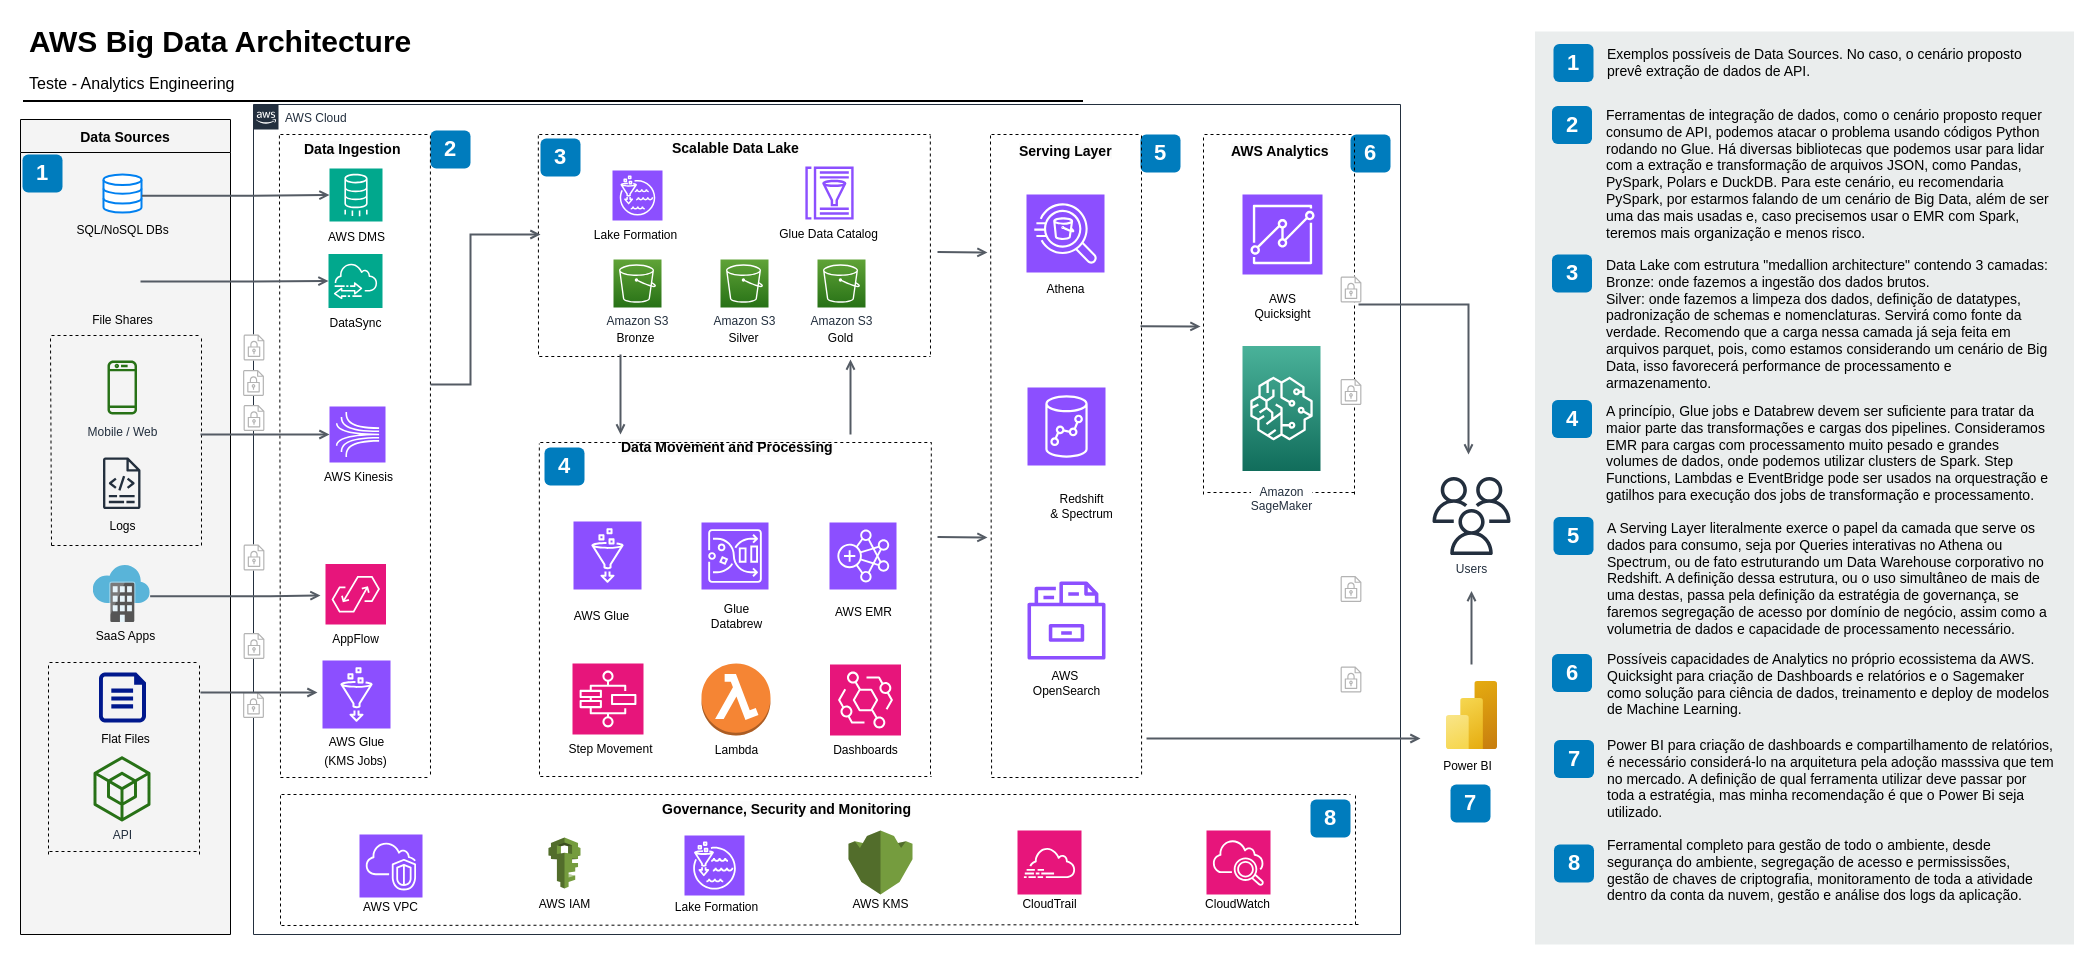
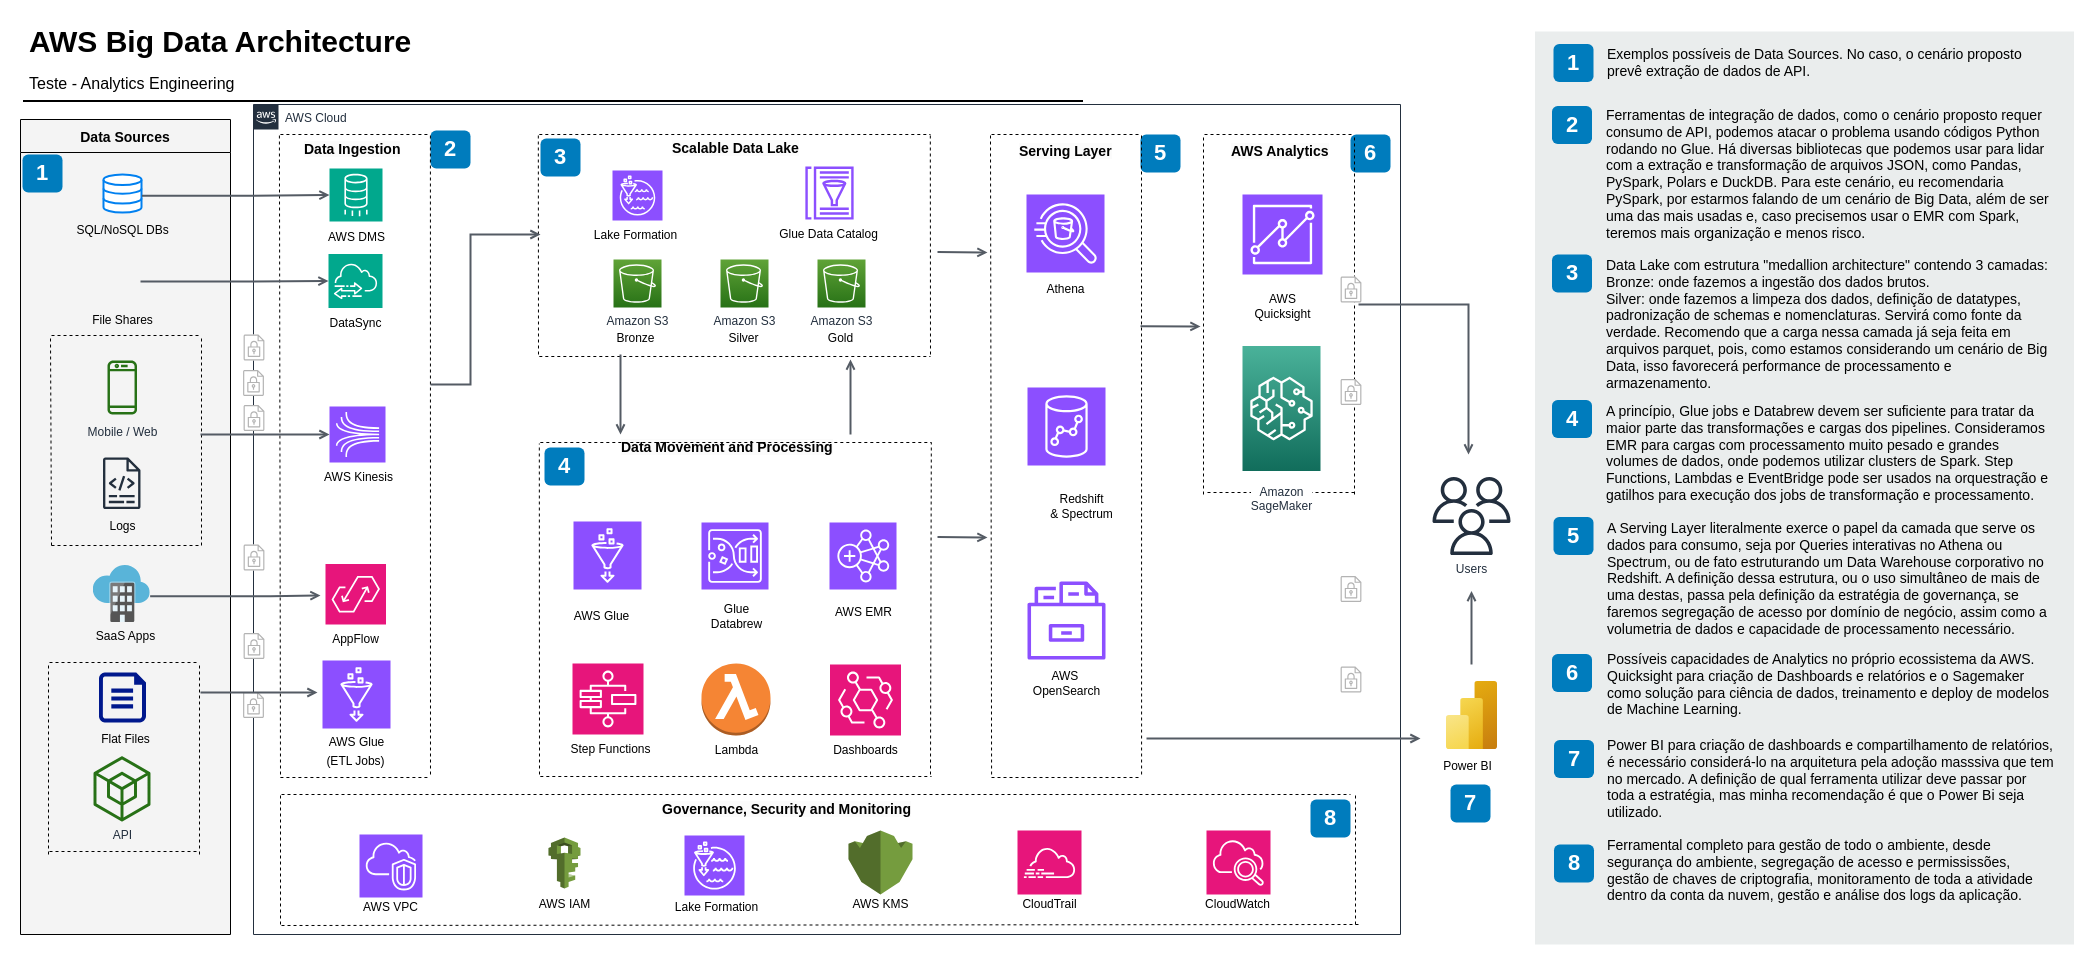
- <mxCell id="86" value="Step Movement" style="text;html=1;align=center;verticalAlign=middle;resizable=0;points=[];autosize=1;strokeColor=none;fillColor=none;" vertex="1" parent="2"><mxGeometry x="307" y="630" width="100" height="30" as="geometry" /></mxCell>
+ <mxCell id="86" value="Step Functions" style="text;html=1;align=center;verticalAlign=middle;resizable=0;points=[];autosize=1;strokeColor=none;fillColor=none;" vertex="1" parent="2"><mxGeometry x="307" y="630" width="100" height="30" as="geometry" /></mxCell>
- <mxCell id="21" value="(KMS Jobs)" style="text;html=1;align=center;verticalAlign=middle;resizable=0;points=[];autosize=1;strokeColor=none;fillColor=none;" vertex="1" parent="2"><mxGeometry x="62" y="642" width="80" height="30" as="geometry" /></mxCell>
+ <mxCell id="21" value="(ETL Jobs)" style="text;html=1;align=center;verticalAlign=middle;resizable=0;points=[];autosize=1;strokeColor=none;fillColor=none;" vertex="1" parent="2"><mxGeometry x="62" y="642" width="80" height="30" as="geometry" /></mxCell>
